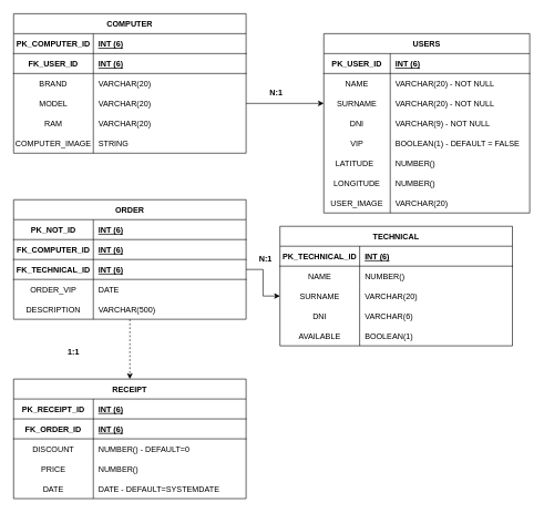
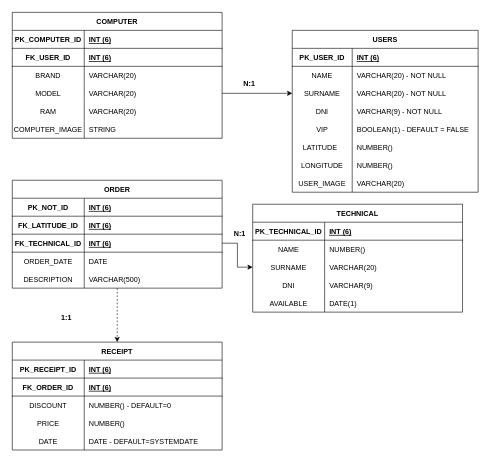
- <mxCell id="84" value="FK_COMPUTER_ID" style="shape=partialRectangle;connectable=0;fillColor=none;top=0;left=0;bottom=0;right=0;fontStyle=1;overflow=hidden;" parent="83" vertex="1"><mxGeometry width="120" height="30" as="geometry"><mxRectangle width="120" height="30" as="alternateBounds" /></mxGeometry></mxCell>
+ <mxCell id="84" value="FK_LATITUDE_ID" style="shape=partialRectangle;connectable=0;fillColor=none;top=0;left=0;bottom=0;right=0;fontStyle=1;overflow=hidden;" parent="83" vertex="1"><mxGeometry width="120" height="30" as="geometry"><mxRectangle width="120" height="30" as="alternateBounds" /></mxGeometry></mxCell>
- <mxCell id="90" value="ORDER_VIP" style="shape=partialRectangle;connectable=0;fillColor=none;top=0;left=0;bottom=0;right=0;editable=1;overflow=hidden;" parent="89" vertex="1"><mxGeometry width="120" height="30" as="geometry"><mxRectangle width="120" height="30" as="alternateBounds" /></mxGeometry></mxCell>
+ <mxCell id="90" value="ORDER_DATE" style="shape=partialRectangle;connectable=0;fillColor=none;top=0;left=0;bottom=0;right=0;editable=1;overflow=hidden;" parent="89" vertex="1"><mxGeometry width="120" height="30" as="geometry"><mxRectangle width="120" height="30" as="alternateBounds" /></mxGeometry></mxCell>
- <mxCell id="55" value="VARCHAR(6)" style="shape=partialRectangle;connectable=0;fillColor=none;top=0;left=0;bottom=0;right=0;align=left;spacingLeft=6;overflow=hidden;" parent="53" vertex="1"><mxGeometry x="120" width="230" height="30" as="geometry"><mxRectangle width="230" height="30" as="alternateBounds" /></mxGeometry></mxCell>
+ <mxCell id="55" value="VARCHAR(9)" style="shape=partialRectangle;connectable=0;fillColor=none;top=0;left=0;bottom=0;right=0;align=left;spacingLeft=6;overflow=hidden;" parent="53" vertex="1"><mxGeometry x="120" width="230" height="30" as="geometry"><mxRectangle width="230" height="30" as="alternateBounds" /></mxGeometry></mxCell>
- <mxCell id="58" value="BOOLEAN(1)" style="shape=partialRectangle;connectable=0;fillColor=none;top=0;left=0;bottom=0;right=0;align=left;spacingLeft=6;overflow=hidden;" parent="56" vertex="1"><mxGeometry x="120" width="230" height="30" as="geometry"><mxRectangle width="230" height="30" as="alternateBounds" /></mxGeometry></mxCell>
+ <mxCell id="58" value="DATE(1)" style="shape=partialRectangle;connectable=0;fillColor=none;top=0;left=0;bottom=0;right=0;align=left;spacingLeft=6;overflow=hidden;" parent="56" vertex="1"><mxGeometry x="120" width="230" height="30" as="geometry"><mxRectangle width="230" height="30" as="alternateBounds" /></mxGeometry></mxCell>
